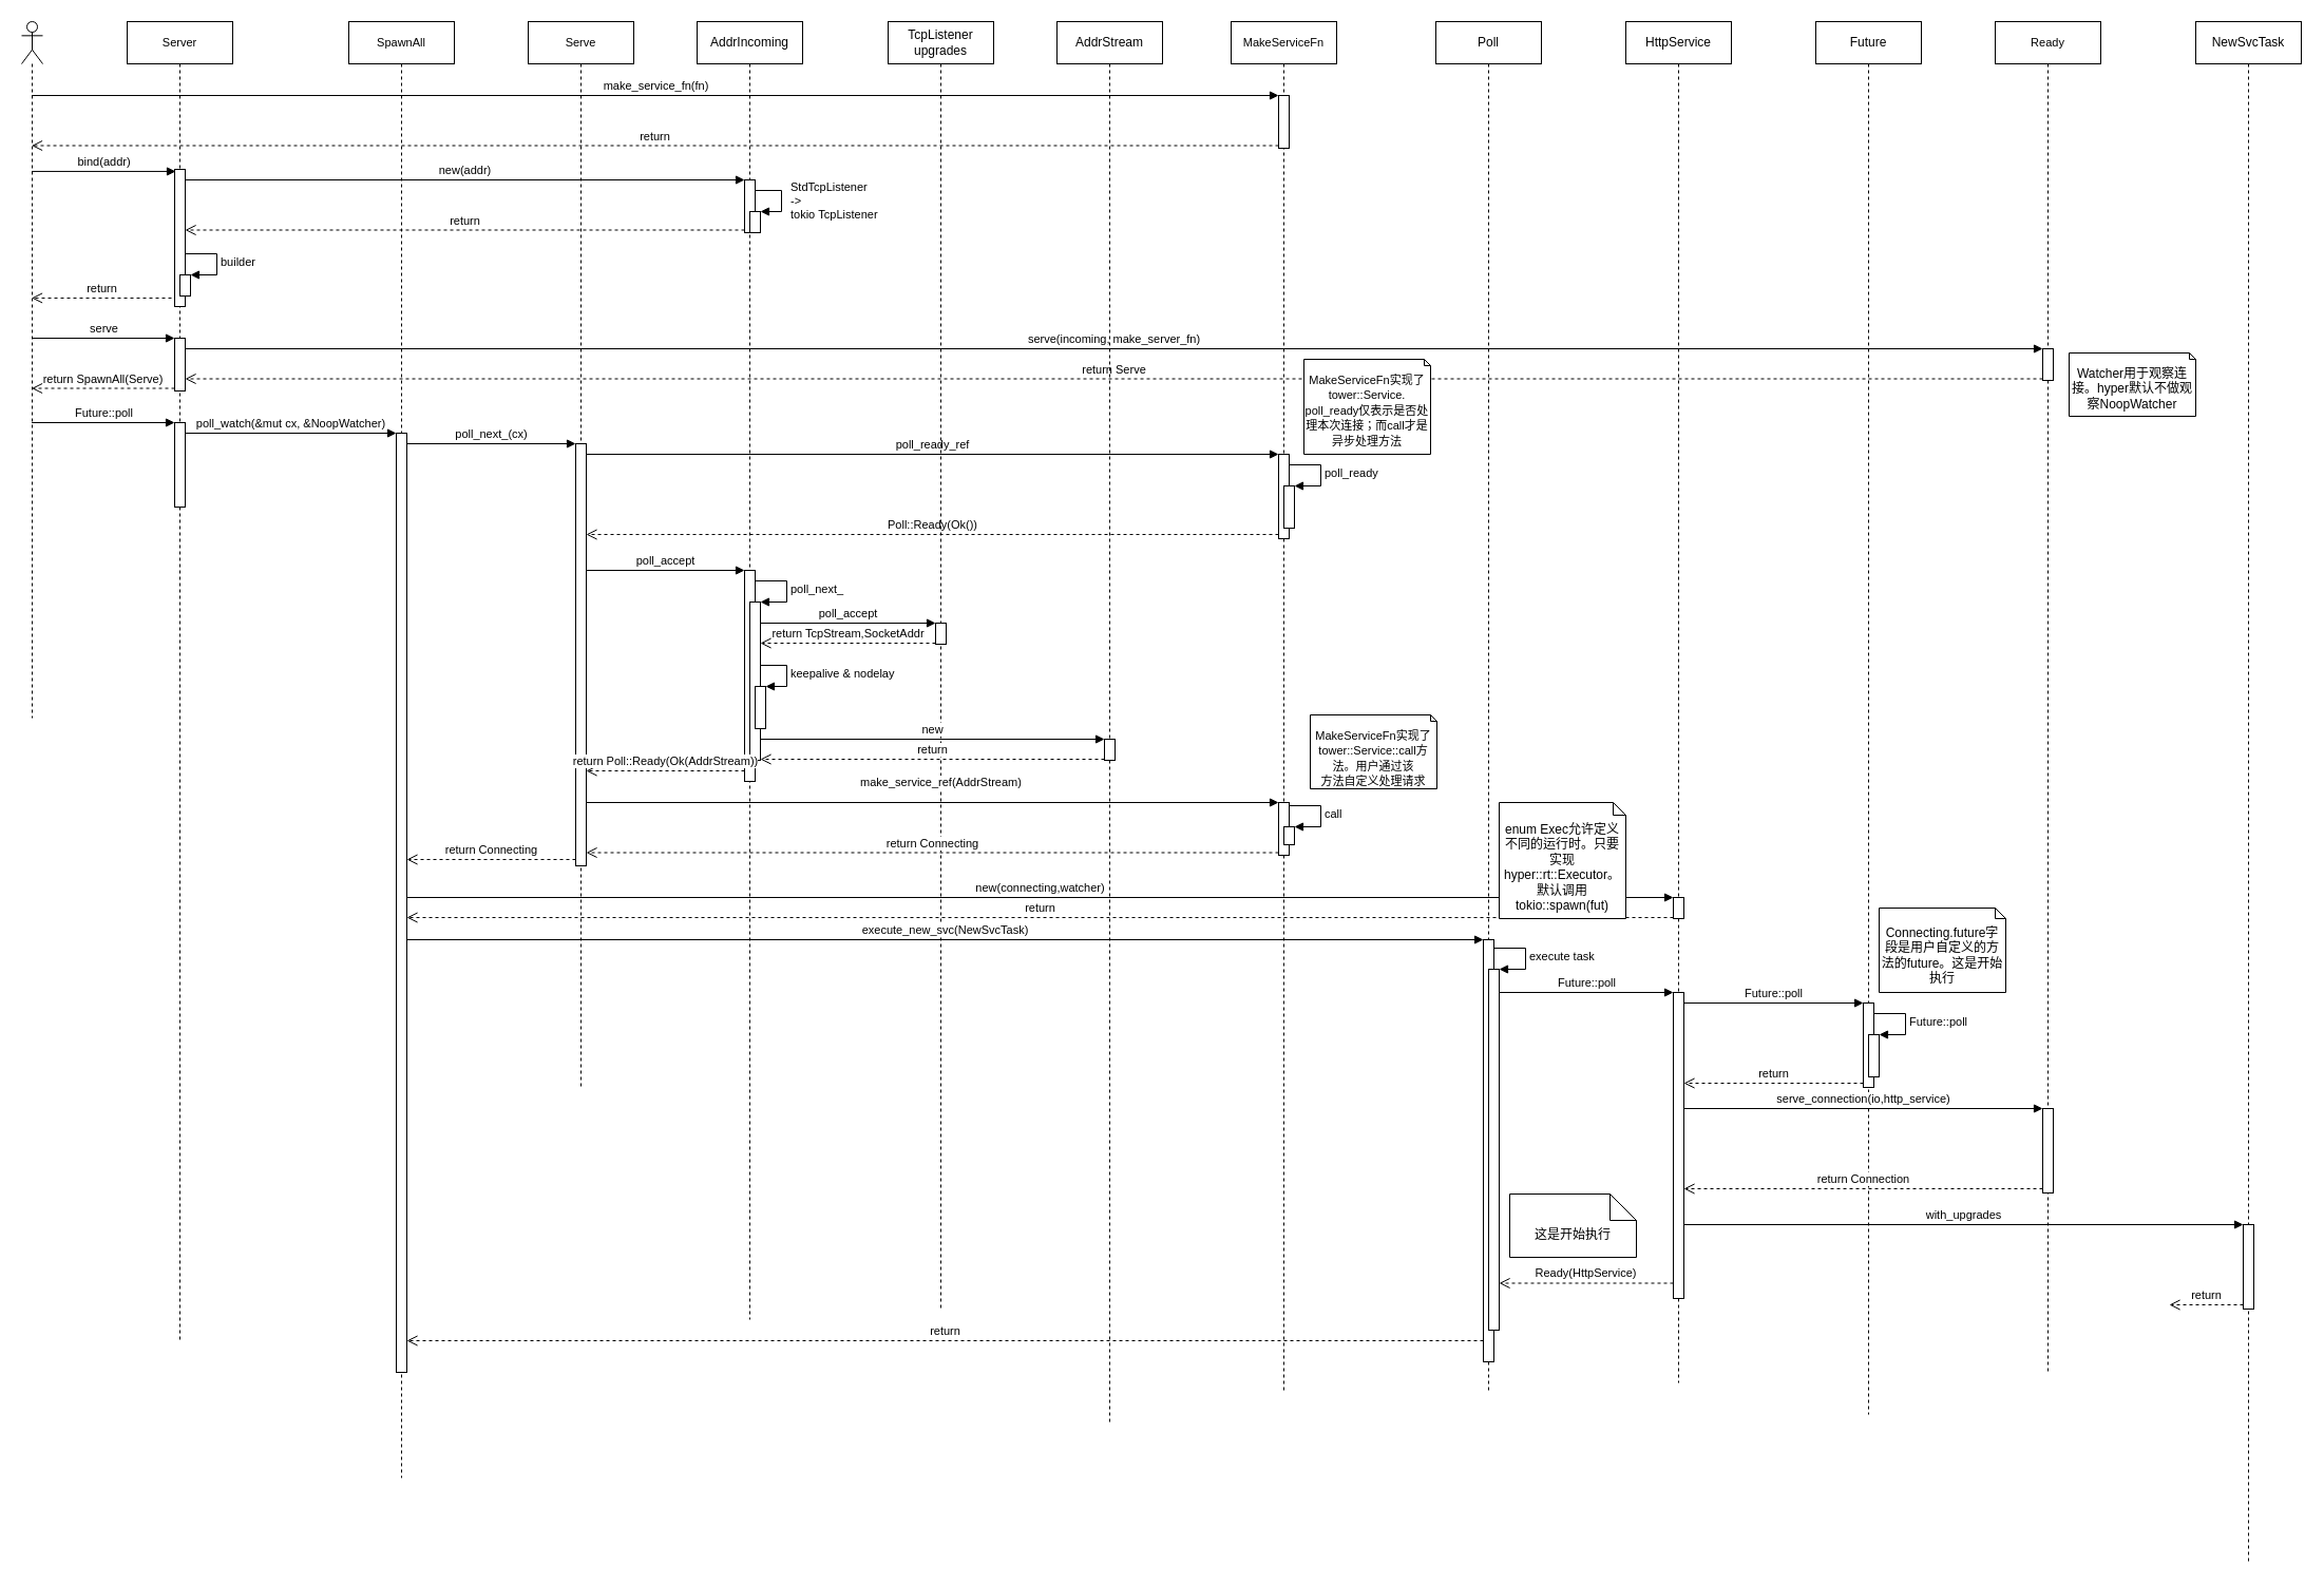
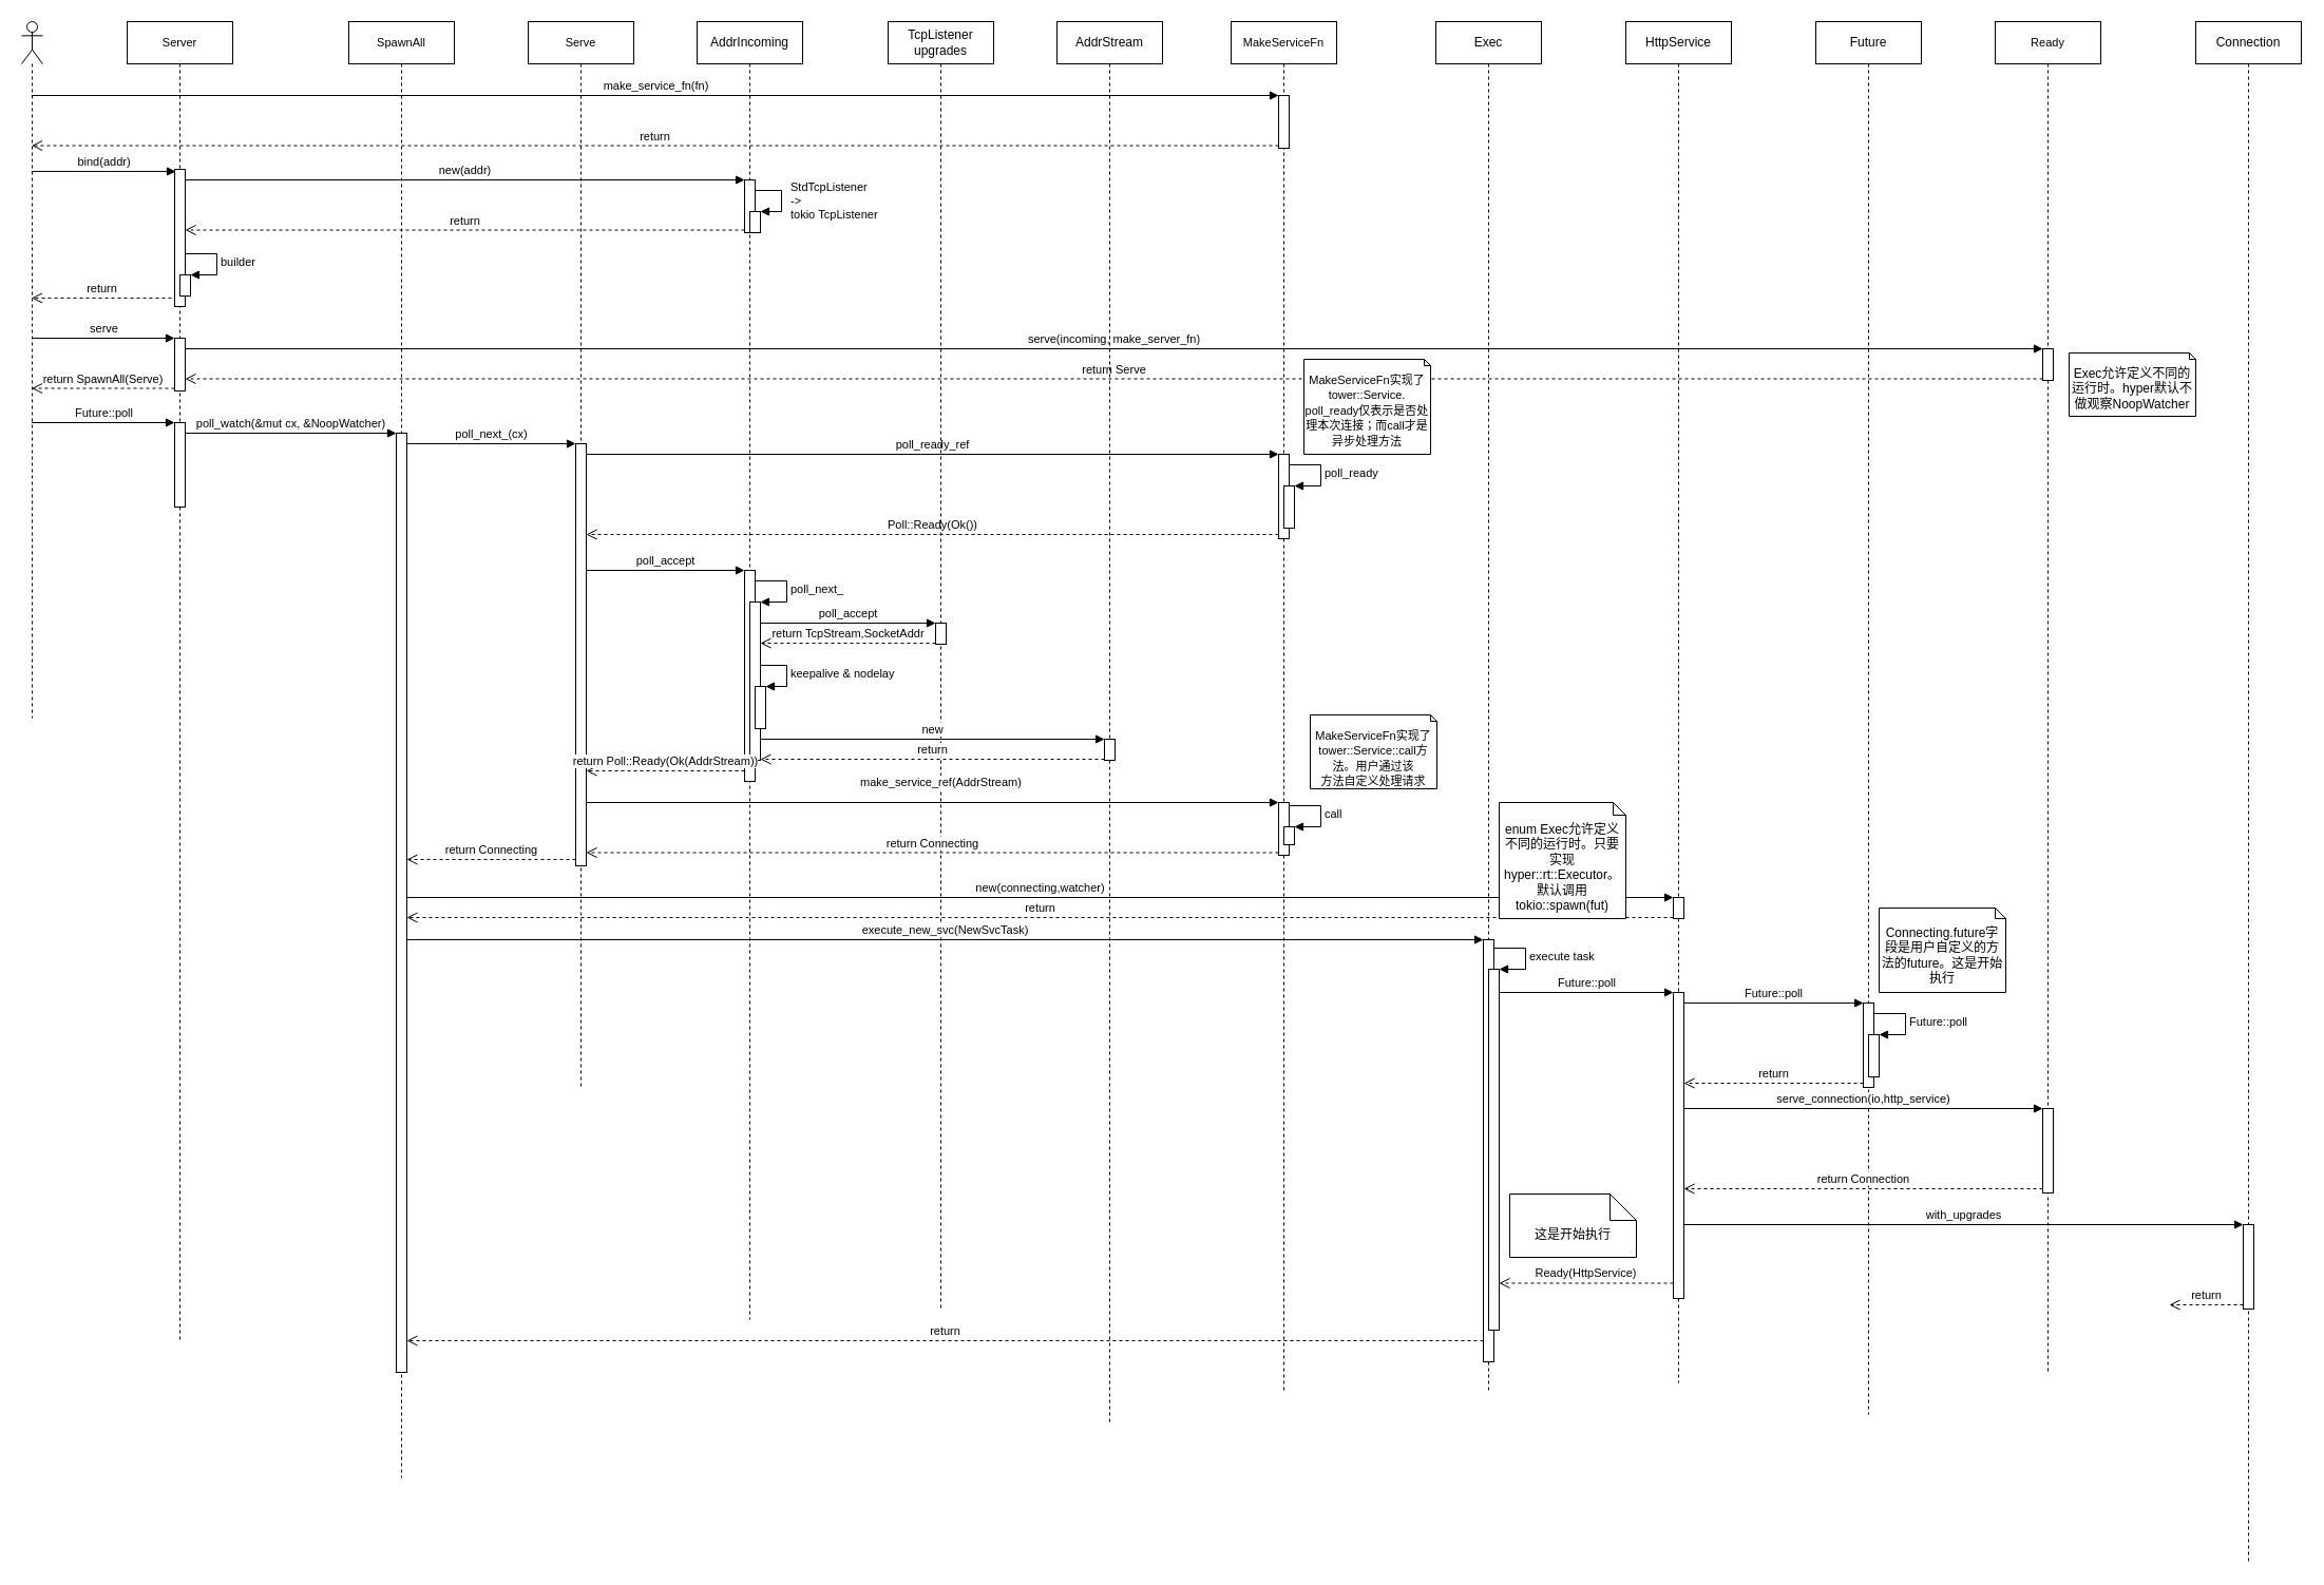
- <mxCell id="73" value="Poll" style="shape=umlLifeline;perimeter=lifelinePerimeter;whiteSpace=wrap;html=1;container=1;collapsible=0;recursiveResize=0;outlineConnect=0;" vertex="1" parent="72"><mxGeometry width="100" height="1300" as="geometry" /></mxCell>
+ <mxCell id="73" value="Exec" style="shape=umlLifeline;perimeter=lifelinePerimeter;whiteSpace=wrap;html=1;container=1;collapsible=0;recursiveResize=0;outlineConnect=0;" vertex="1" parent="72"><mxGeometry width="100" height="1300" as="geometry" /></mxCell>
- <mxCell id="90" value="NewSvcTask" style="shape=umlLifeline;perimeter=lifelinePerimeter;whiteSpace=wrap;html=1;container=1;collapsible=0;recursiveResize=0;outlineConnect=0;" vertex="1" parent="1"><mxGeometry x="2080" y="20" width="100" height="1460" as="geometry" /></mxCell>
+ <mxCell id="90" value="Connection" style="shape=umlLifeline;perimeter=lifelinePerimeter;whiteSpace=wrap;html=1;container=1;collapsible=0;recursiveResize=0;outlineConnect=0;" vertex="1" parent="1"><mxGeometry x="2080" y="20" width="100" height="1460" as="geometry" /></mxCell>
- <mxCell id="37" value="Watcher用于观察连接。hyper默认不做观察NoopWatcher" style="shape=note2;boundedLbl=1;whiteSpace=wrap;html=1;size=6;verticalAlign=top;align=center;" parent="1" vertex="1"><mxGeometry x="1960" y="334" width="120" height="60" as="geometry" /></mxCell>
+ <mxCell id="37" value="Exec允许定义不同的运行时。hyper默认不做观察NoopWatcher" style="shape=note2;boundedLbl=1;whiteSpace=wrap;html=1;size=6;verticalAlign=top;align=center;" parent="1" vertex="1"><mxGeometry x="1960" y="334" width="120" height="60" as="geometry" /></mxCell>
